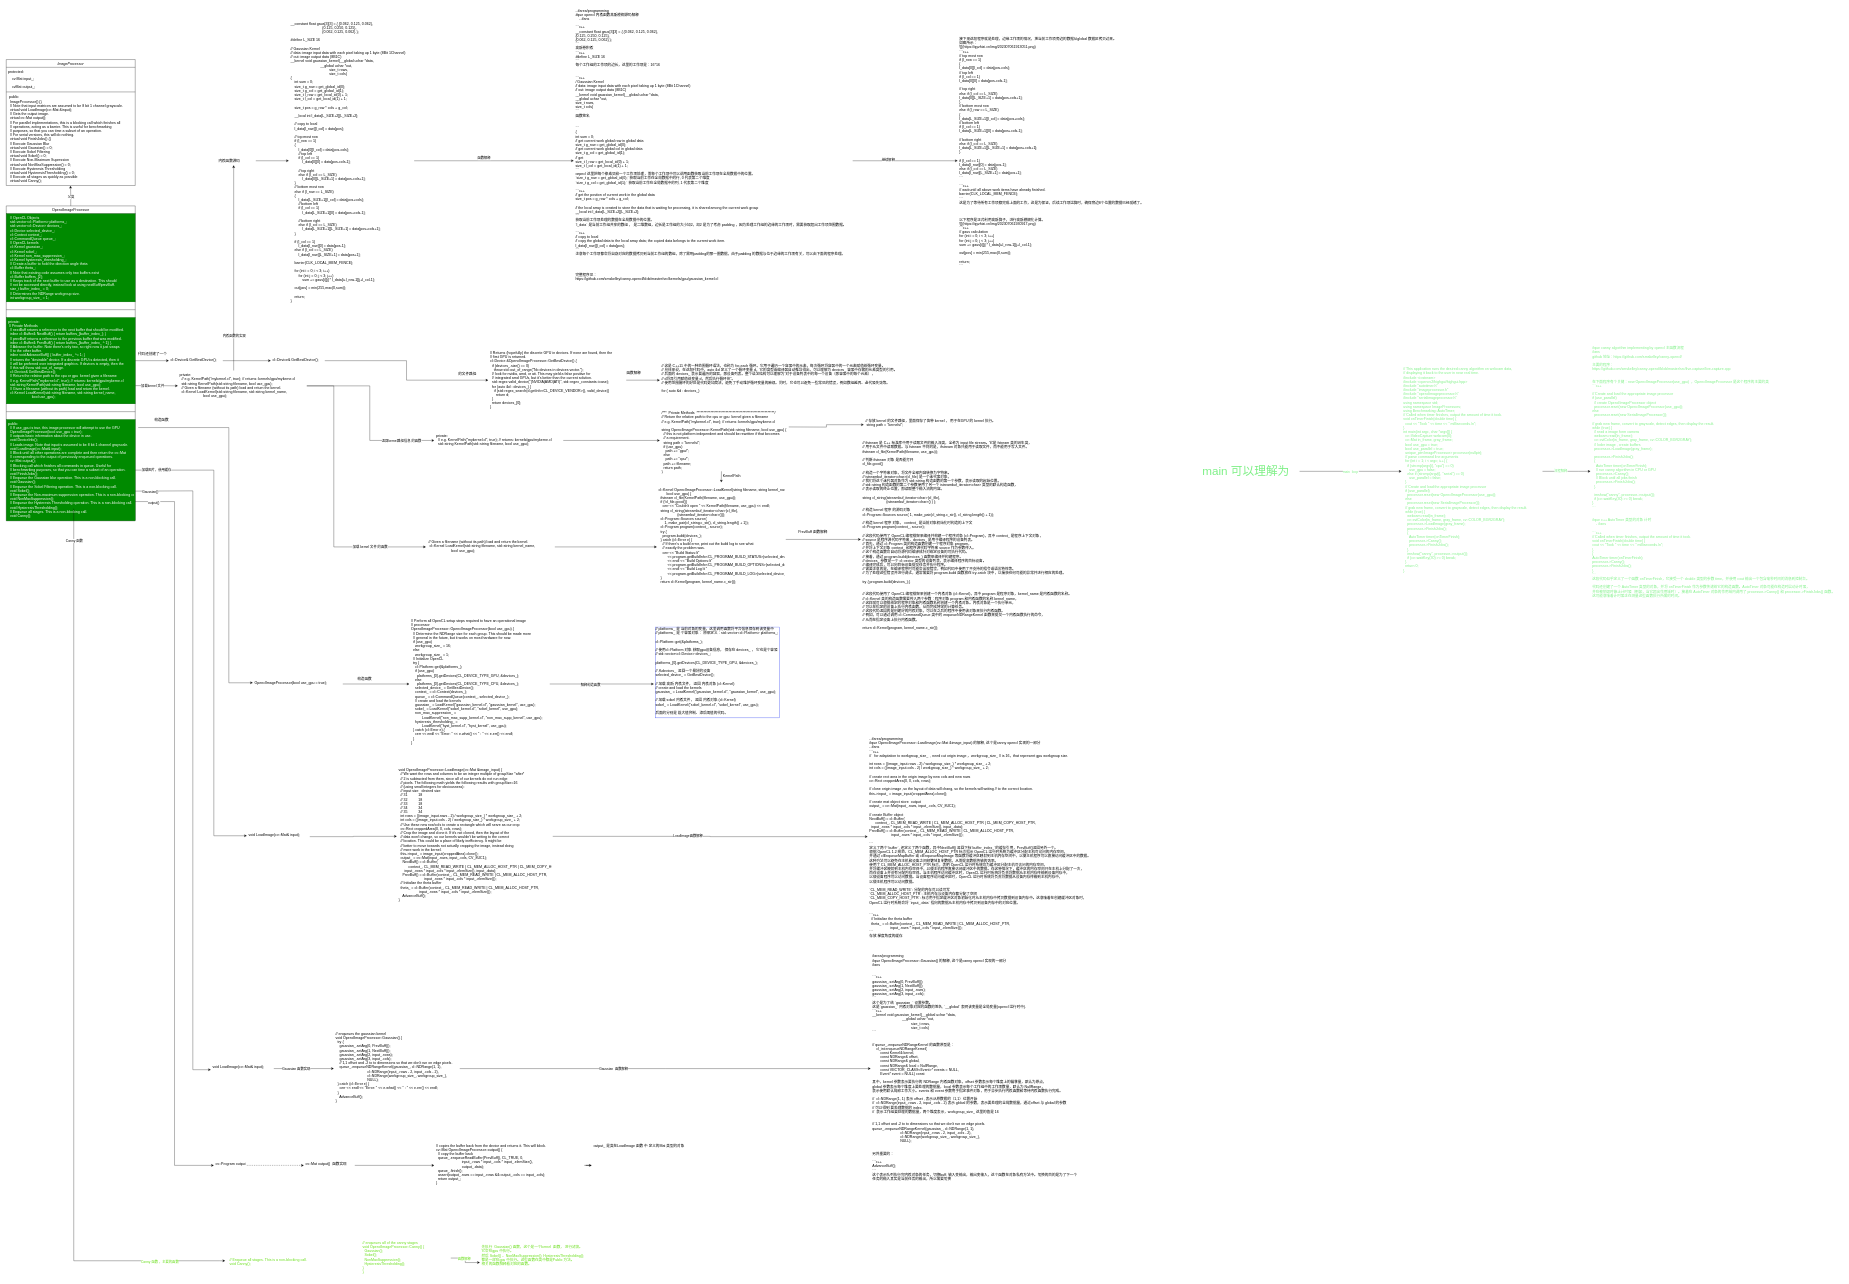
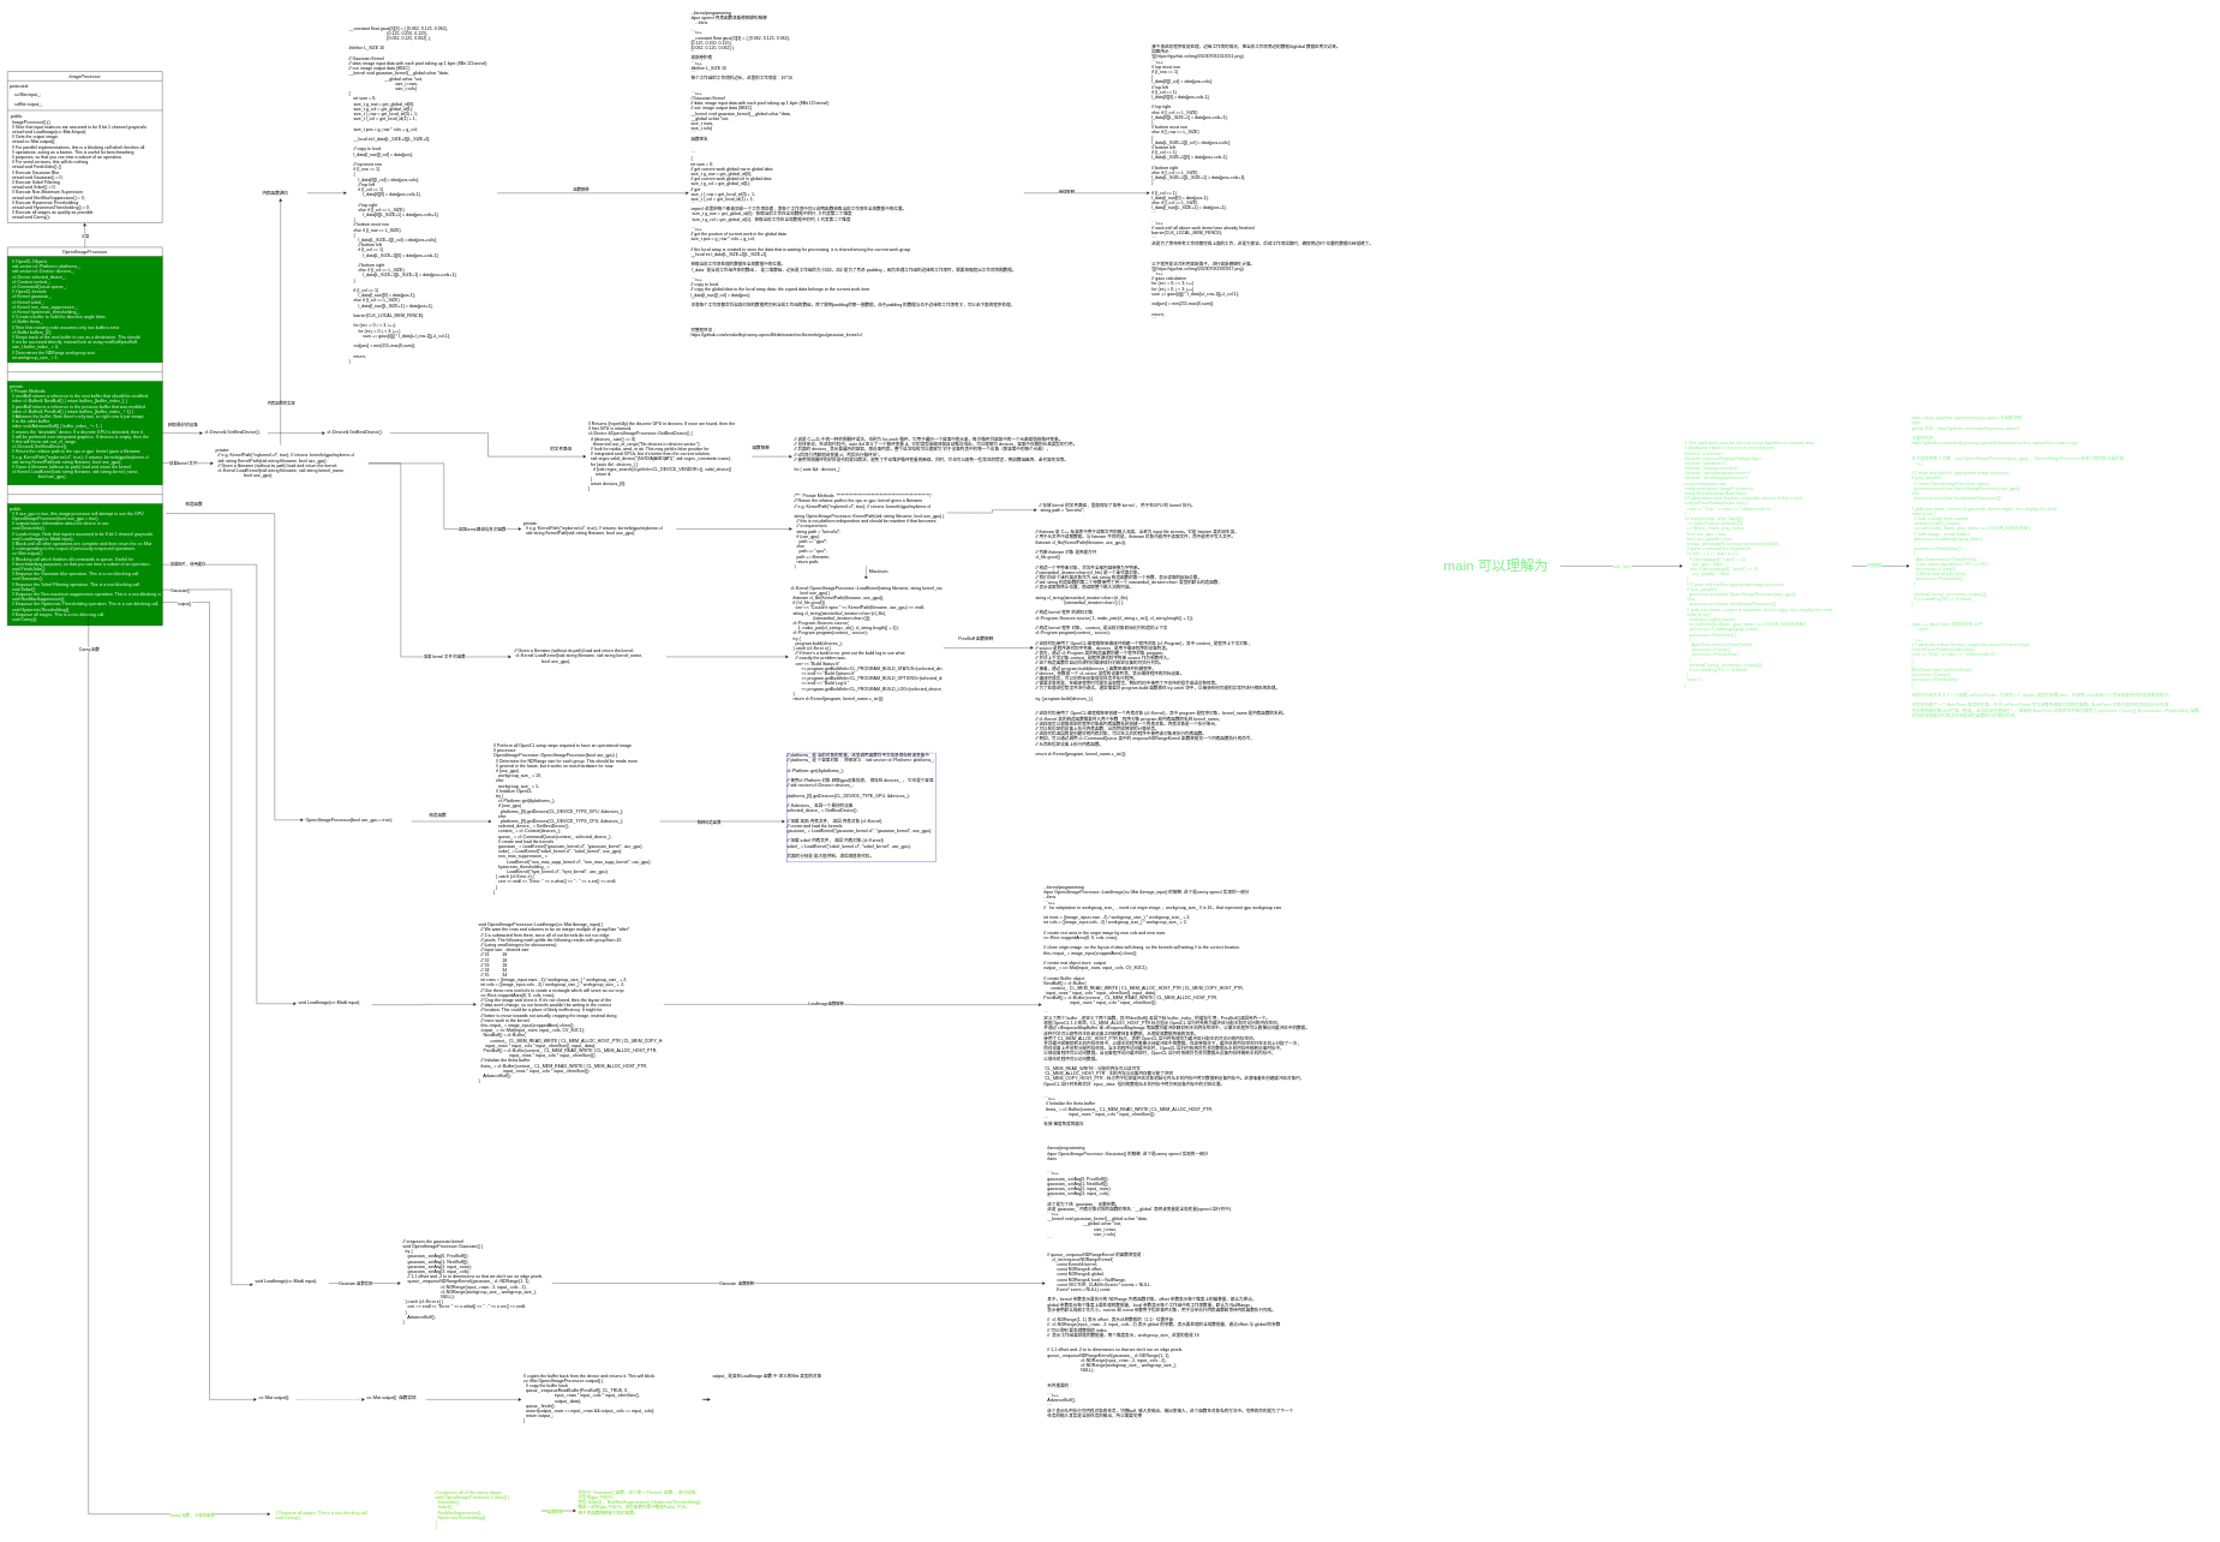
- <mxCell id="59" value="代码还创建了一个" style="text;html=1;align=center;verticalAlign=middle;resizable=0;points=[];autosize=1;strokeColor=none;fillColor=none;" parent="1" vertex="1"><mxGeometry x="452" y="1166" width="110" height="30" as="geometry" /></mxCell>
+ <mxCell id="59" value="获取最好的设备" style="text;html=1;align=center;verticalAlign=middle;resizable=0;points=[];autosize=1;strokeColor=none;fillColor=none;" parent="1" vertex="1"><mxGeometry x="452" y="1166" width="110" height="30" as="geometry" /></mxCell>
- <mxCell id="31" value="KernelPath" style="text;strokeColor=none;align=center;fillColor=none;html=1;verticalAlign=middle;whiteSpace=wrap;rounded=0;" parent="1" vertex="1"><mxGeometry x="2409" y="1573" width="60" height="30" as="geometry" /></mxCell>
+ <mxCell id="31" value="Maximum" style="text;strokeColor=none;align=center;fillColor=none;html=1;verticalAlign=middle;whiteSpace=wrap;rounded=0;" parent="1" vertex="1"><mxGeometry x="2409" y="1573" width="60" height="30" as="geometry" /></mxCell>
- <mxCell id="99" value="cv::Program output();" style="text;align=left;verticalAlign=top;spacingLeft=4;spacingRight=4;overflow=hidden;rotatable=0;points=[[0,0.5],[1,0.5]];portConstraint=eastwest;" parent="1" vertex="1"><mxGeometry x="712" y="3866" width="110" height="38" as="geometry" /></mxCell>
+ <mxCell id="99" value="cv::Mat output();" style="text;align=left;verticalAlign=top;spacingLeft=4;spacingRight=4;overflow=hidden;rotatable=0;points=[[0,0.5],[1,0.5]];portConstraint=eastwest;" parent="1" vertex="1"><mxGeometry x="712" y="3866" width="110" height="38" as="geometry" /></mxCell>
- <mxCell id="80" value="先执行  Gaussian() 函数，这个是一个kernel  函数， 进行滤波。&#10;它会在gpu 中执行。&#10;然后 Sobel() 、NonMaxSuppression(); HysteresisThresholding();&#10;都是一样在gpu 中执行。这些函数在类中都是Public 方法。&#10;相关的函数解释看对应的函数。&#10;" style="text;align=left;verticalAlign=top;spacingLeft=4;spacingRight=4;overflow=hidden;rotatable=0;points=[[0,0.5],[1,0.5]];portConstraint=eastwest;fontColor=#67de17;" parent="1" vertex="1"><mxGeometry x="1599" y="4144" width="373" height="130" as="geometry" /></mxCell>
+ <mxCell id="80" value="先执行  Gaussian() 函数，这个是一个kernel  函数， 进行滤波。&#10;它会在gpu 中执行。&#10;然后 Sobel() 、NonMaxSuppression(); HysteresisThresholding();&#10;都是一样在gpu 中执行。这些函数在类中都是Public 方法。&#10;相关的函数解释看对应的函数。&#10;" style="text;align=left;verticalAlign=top;spacingLeft=4;spacingRight=4;overflow=hidden;rotatable=0;points=[[0,0.5],[1,0.5]];portConstraint=eastwest;fontColor=#67de17;" parent="1" vertex="1"><mxGeometry x="1599" y="4129" width="373" height="130" as="geometry" /></mxCell>
